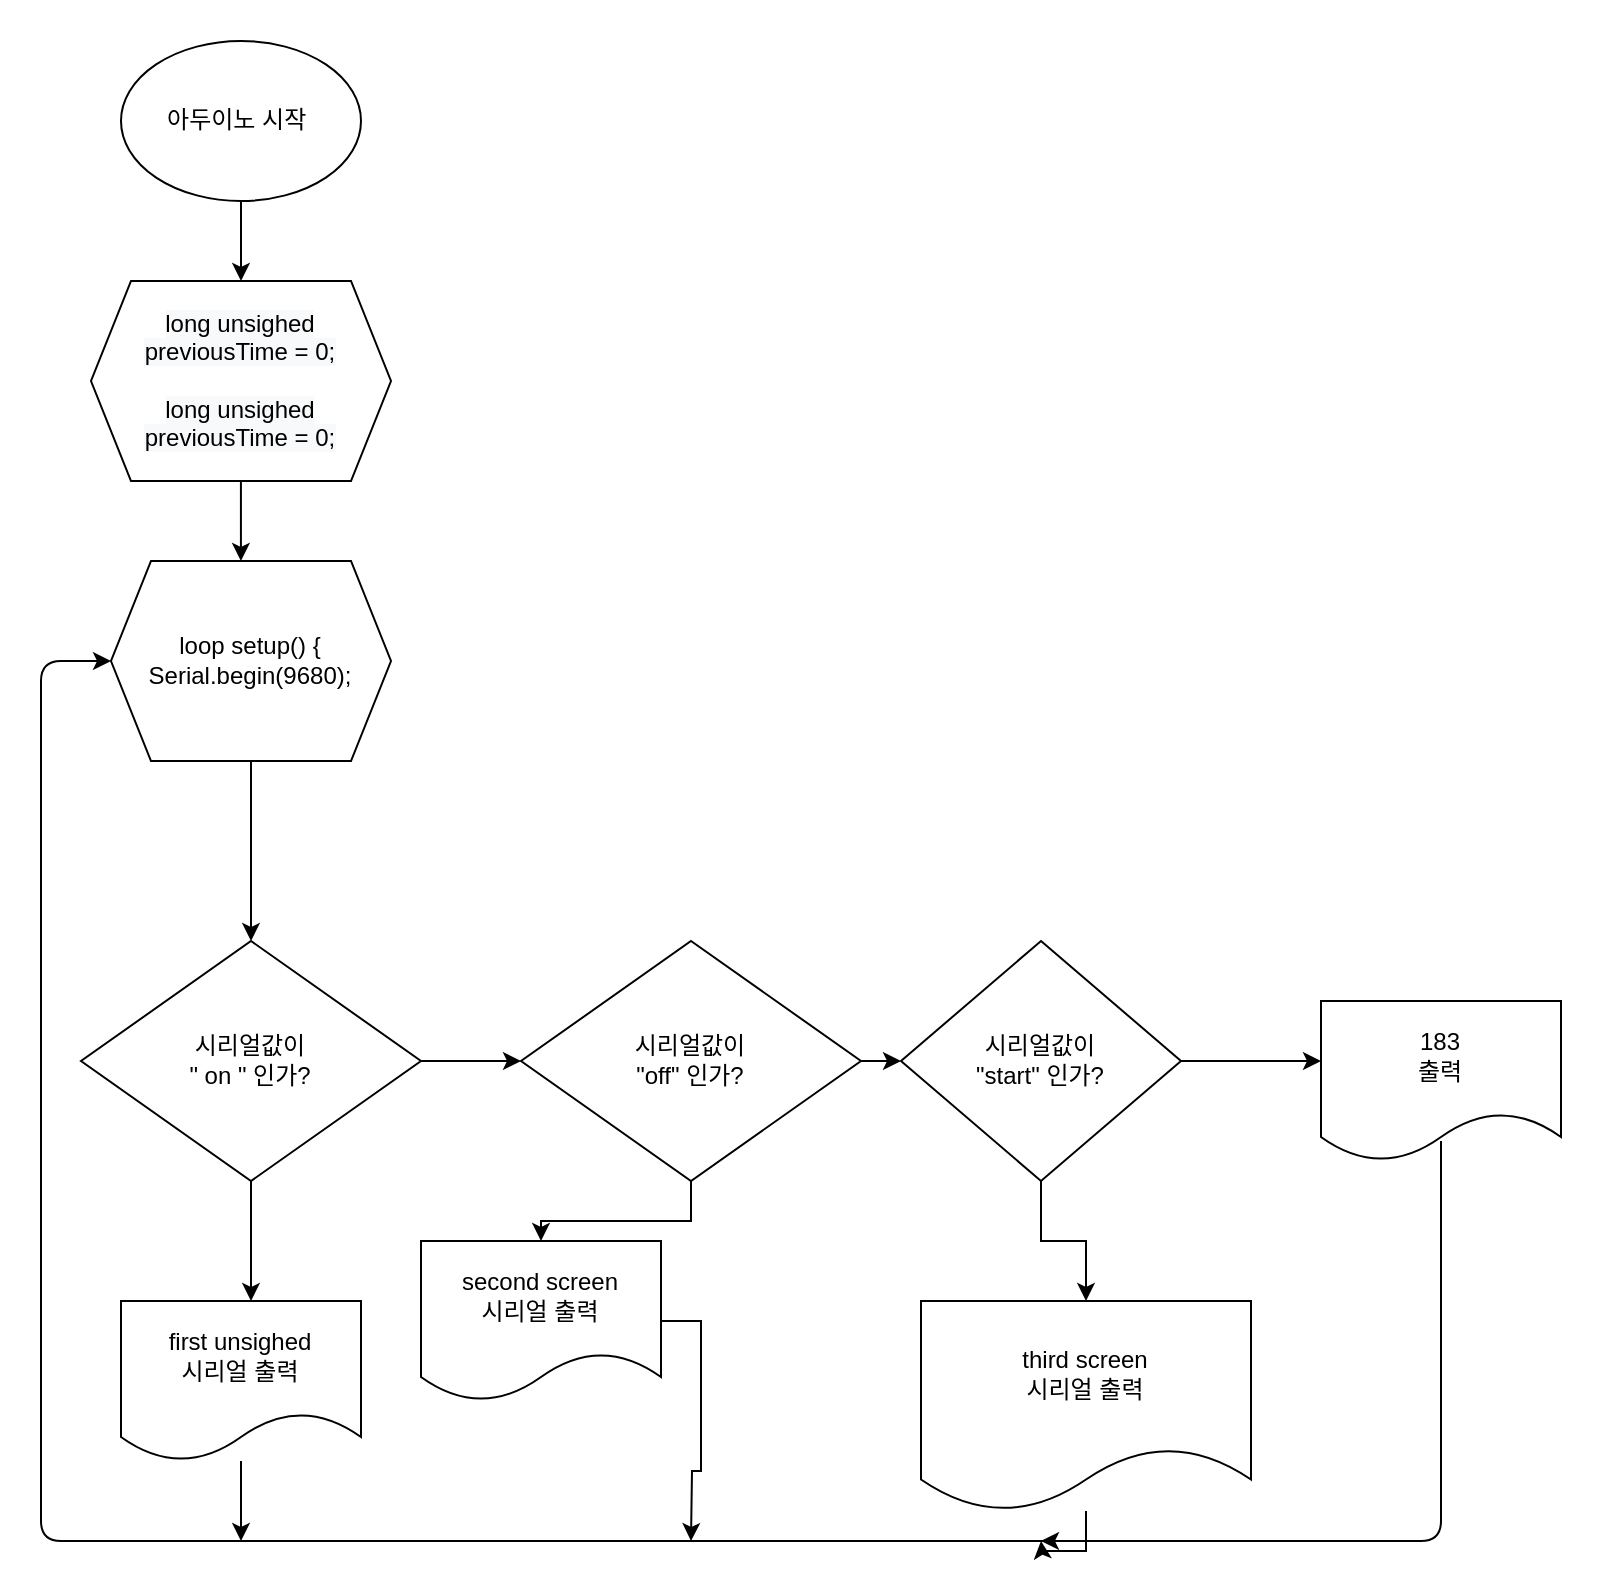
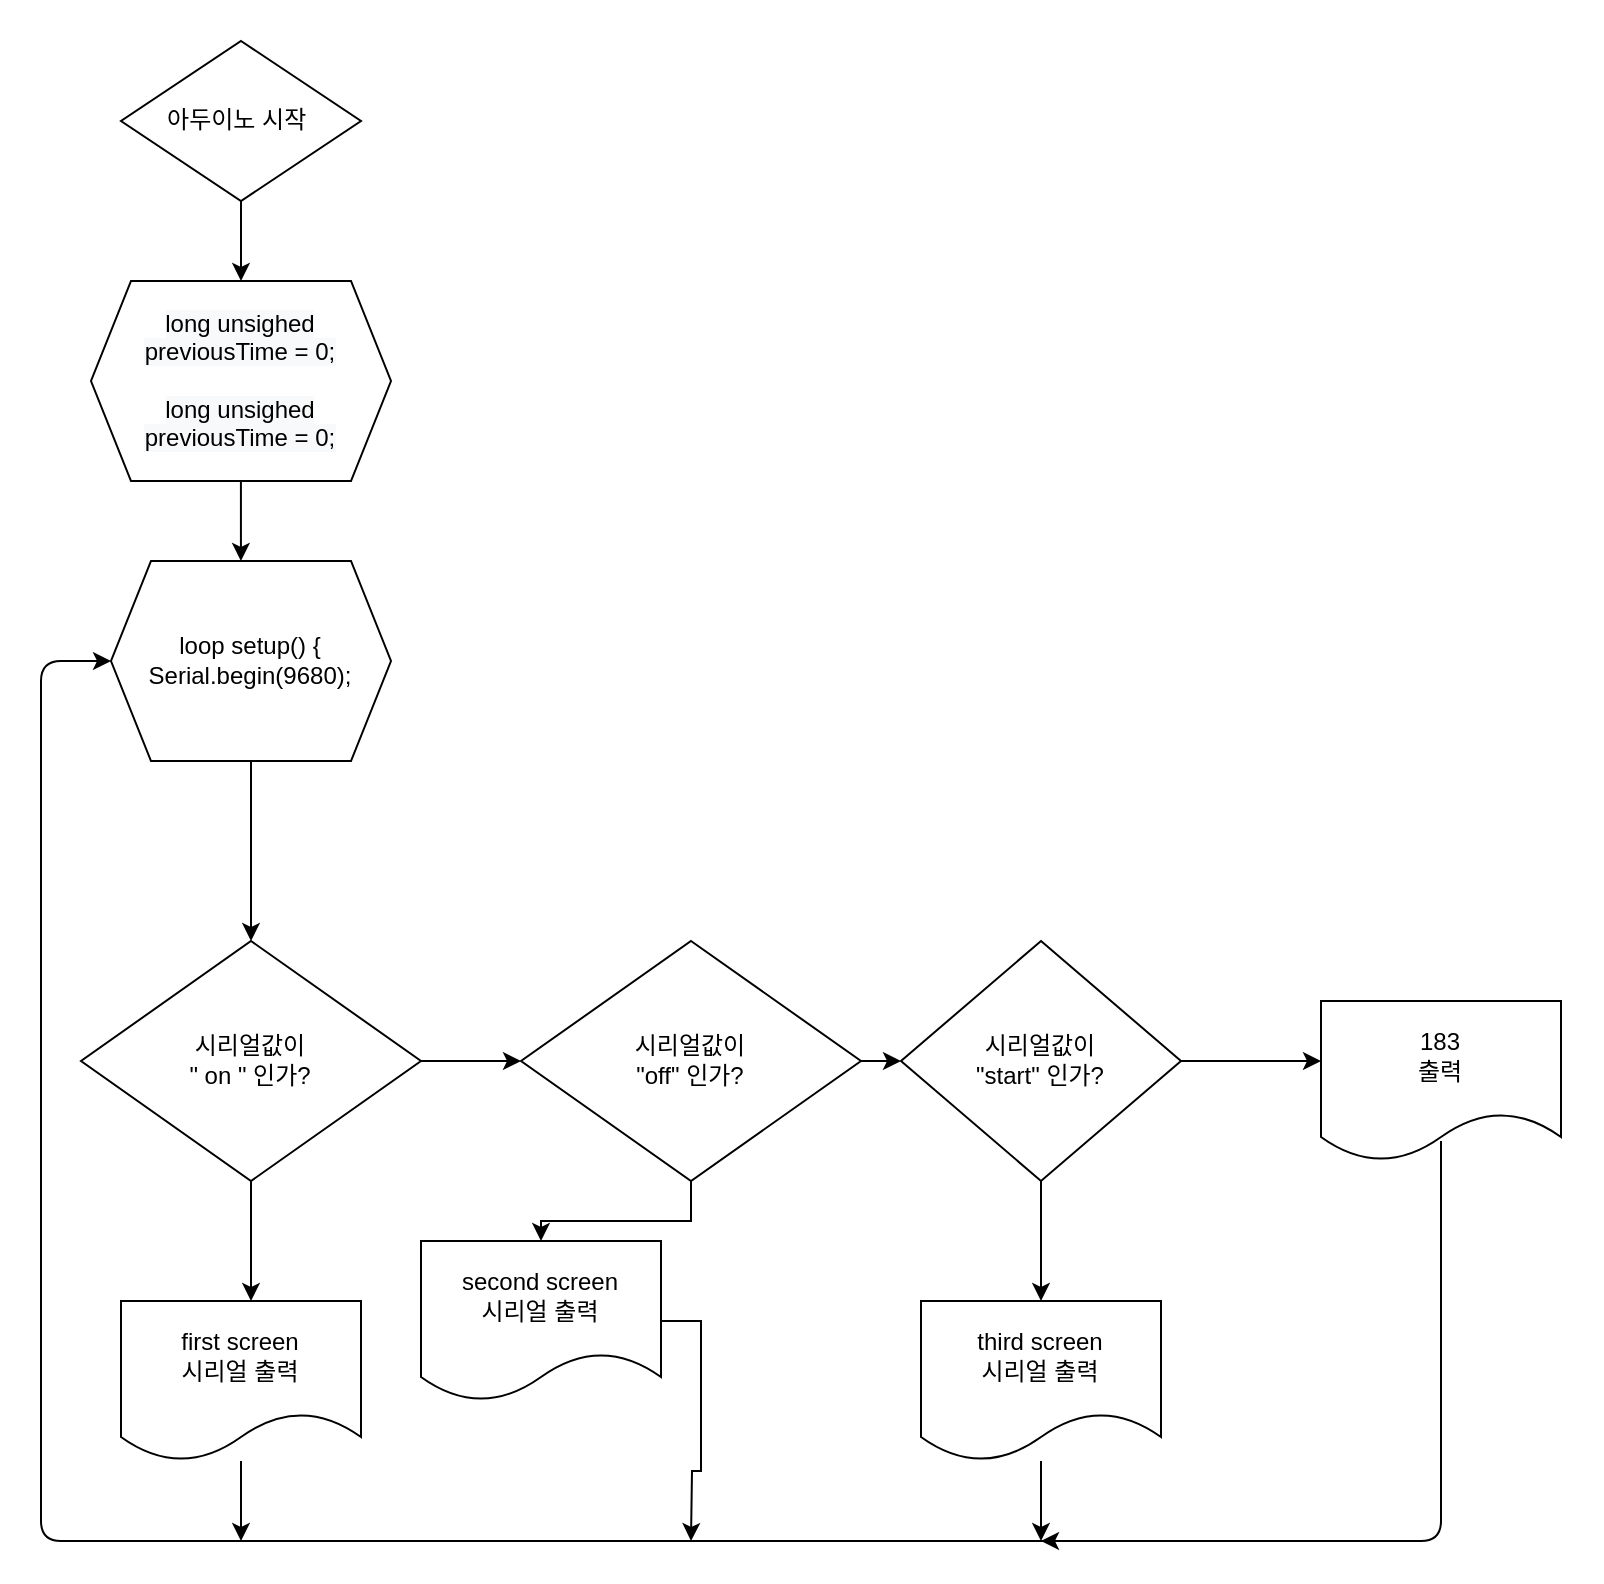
- <mxCell id="3" value="아두이노 시작&amp;nbsp;" style="ellipse;whiteSpace=wrap;html=1;" vertex="1" parent="1"><mxGeometry x="60" y="20" width="120" height="80" as="geometry" /></mxCell>
+ <mxCell id="3" value="아두이노 시작&amp;nbsp;" style="rhombus;whiteSpace=wrap;html=1;" vertex="1" parent="1"><mxGeometry x="60" y="20" width="120" height="80" as="geometry" /></mxCell>
- <mxCell id="18" value="first unsighed&lt;br&gt;시리얼 출력" style="shape=document;whiteSpace=wrap;html=1;boundedLbl=1;" vertex="1" parent="1"><mxGeometry x="60" y="650" width="120" height="80" as="geometry" /></mxCell>
+ <mxCell id="18" value="first screen&lt;br&gt;시리얼 출력" style="shape=document;whiteSpace=wrap;html=1;boundedLbl=1;" vertex="1" parent="1"><mxGeometry x="60" y="650" width="120" height="80" as="geometry" /></mxCell>
- <mxCell id="22" value="third screen&lt;br&gt;시리얼 출력" style="shape=document;whiteSpace=wrap;html=1;boundedLbl=1;" vertex="1" parent="1"><mxGeometry x="460" y="650" width="165" height="105" as="geometry" /></mxCell>
+ <mxCell id="22" value="third screen&lt;br&gt;시리얼 출력" style="shape=document;whiteSpace=wrap;html=1;boundedLbl=1;" vertex="1" parent="1"><mxGeometry x="460" y="650" width="120" height="80" as="geometry" /></mxCell>
